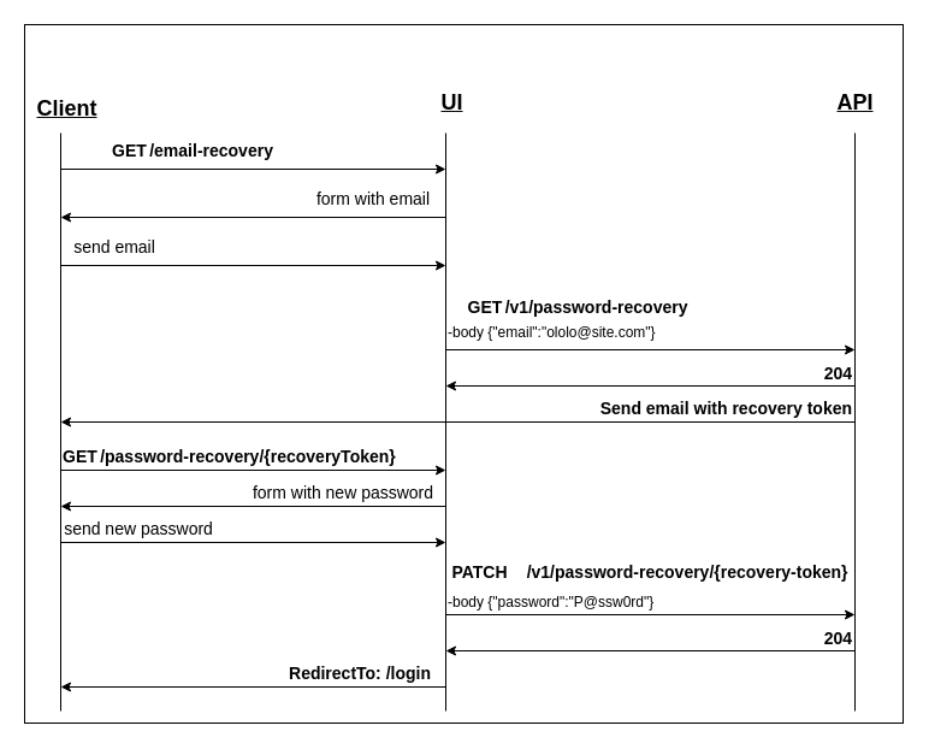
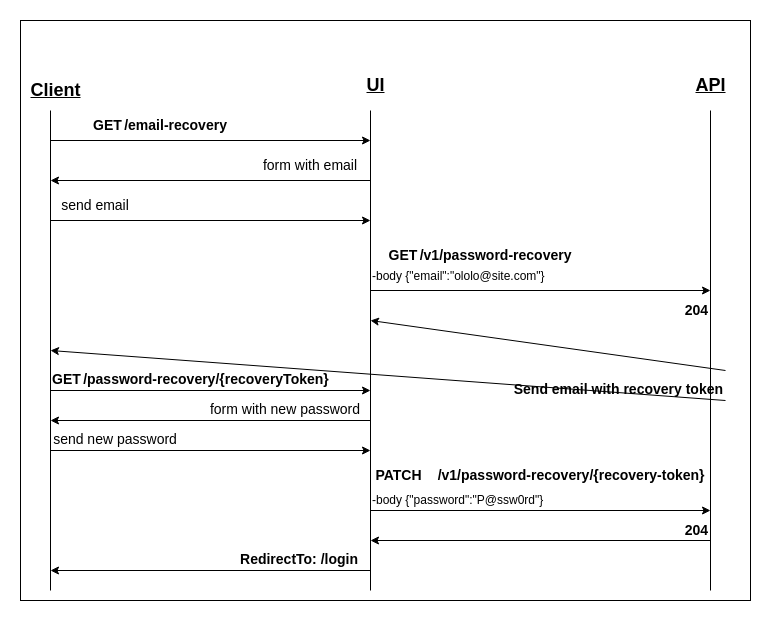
- <mxCell id="22" value="&lt;b&gt;Send email with recovery token&lt;br&gt;&lt;/b&gt;" style="text;html=1;strokeColor=none;fillColor=none;align=right;verticalAlign=bottom;whiteSpace=wrap;rounded=0;fontSize=14;" vertex="1" parent="1"><mxGeometry x="470" y="320" width="240" height="30" as="geometry" /></mxCell>
+ <mxCell id="22" value="&lt;b&gt;Send email with recovery token&lt;br&gt;&lt;/b&gt;" style="text;html=1;strokeColor=none;fillColor=none;align=right;verticalAlign=bottom;whiteSpace=wrap;rounded=0;fontSize=14;" vertex="1" parent="1"><mxGeometry x="485" y="370" width="240" height="30" as="geometry" /></mxCell>
